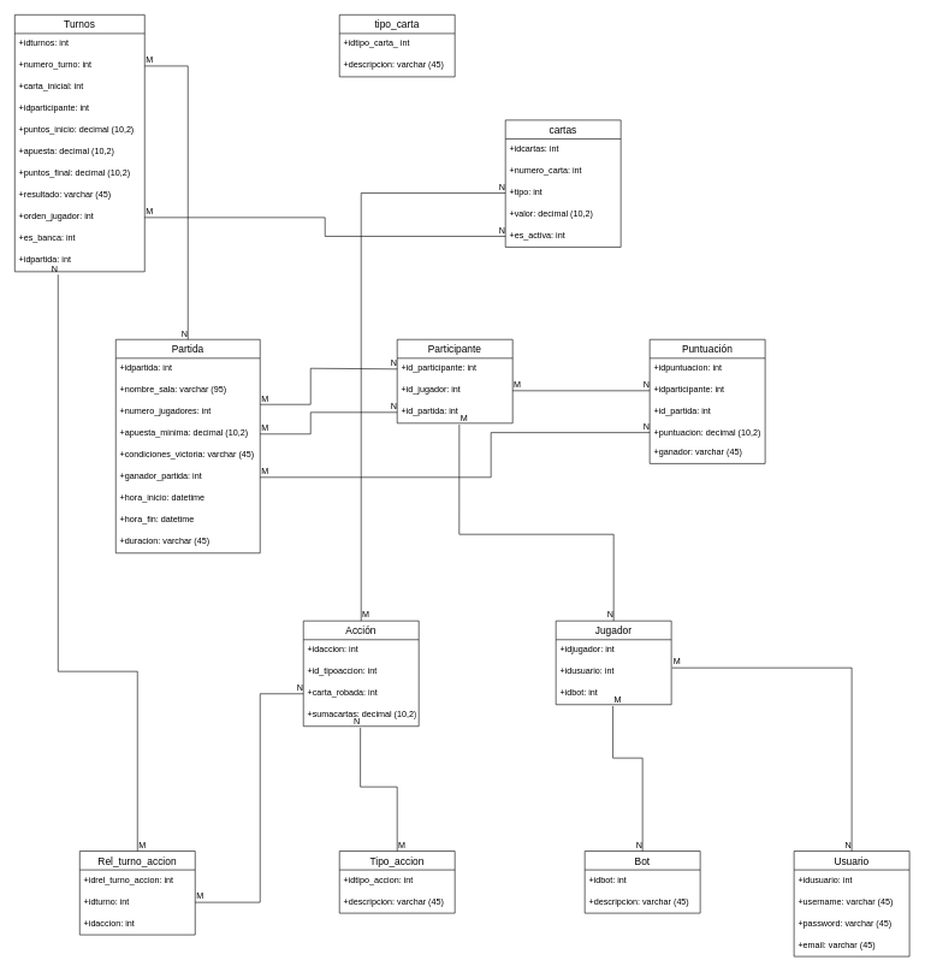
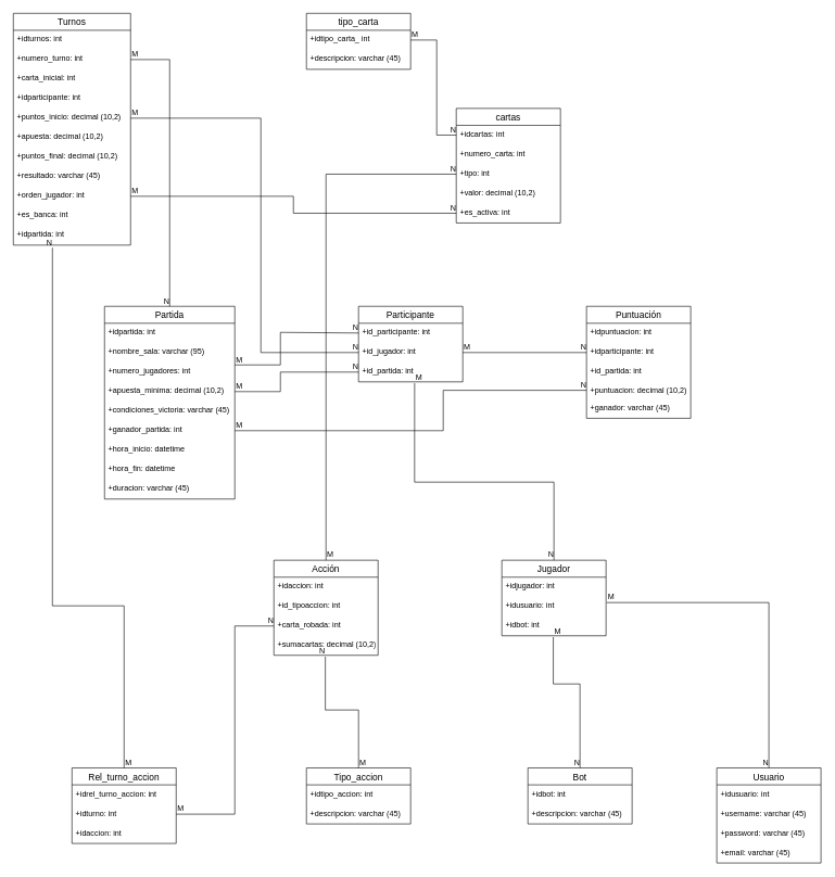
+ <mxCell id="67" value="" style="endArrow=none;html=1;rounded=0;exitX=1;exitY=0.5;exitDx=0;exitDy=0;entryX=0;entryY=0.5;entryDx=0;entryDy=0;" edge="1" parent="1" source="15" target="18"><mxGeometry relative="1" as="geometry"><mxPoint x="730" y="110" as="sourcePoint" /><mxPoint x="840" y="360" as="targetPoint" /><Array as="points"><mxPoint x="670" y="61" /><mxPoint x="670" y="207" /></Array></mxGeometry></mxCell>
+ <mxCell id="68" value="M" style="resizable=0;html=1;align=left;verticalAlign=bottom;" connectable="0" vertex="1" parent="67"><mxGeometry x="-1" relative="1" as="geometry" /></mxCell>
+ <mxCell id="69" value="N" style="resizable=0;html=1;align=right;verticalAlign=bottom;" connectable="0" vertex="1" parent="67"><mxGeometry x="1" relative="1" as="geometry" /></mxCell>
+ <mxCell id="103" value="" style="endArrow=none;html=1;rounded=0;exitX=1;exitY=0.5;exitDx=0;exitDy=0;entryX=0;entryY=0.5;entryDx=0;entryDy=0;" edge="1" parent="1" source="7" target="35"><mxGeometry relative="1" as="geometry"><mxPoint x="610" y="450" as="sourcePoint" /><mxPoint x="770" y="450" as="targetPoint" /><Array as="points"><mxPoint x="400" y="181" /><mxPoint x="400" y="541" /></Array></mxGeometry></mxCell>
+ <mxCell id="104" value="M" style="resizable=0;html=1;align=left;verticalAlign=bottom;" connectable="0" vertex="1" parent="103"><mxGeometry x="-1" relative="1" as="geometry" /></mxCell>
+ <mxCell id="105" value="N" style="resizable=0;html=1;align=right;verticalAlign=bottom;" connectable="0" vertex="1" parent="103"><mxGeometry x="1" relative="1" as="geometry" /></mxCell>
